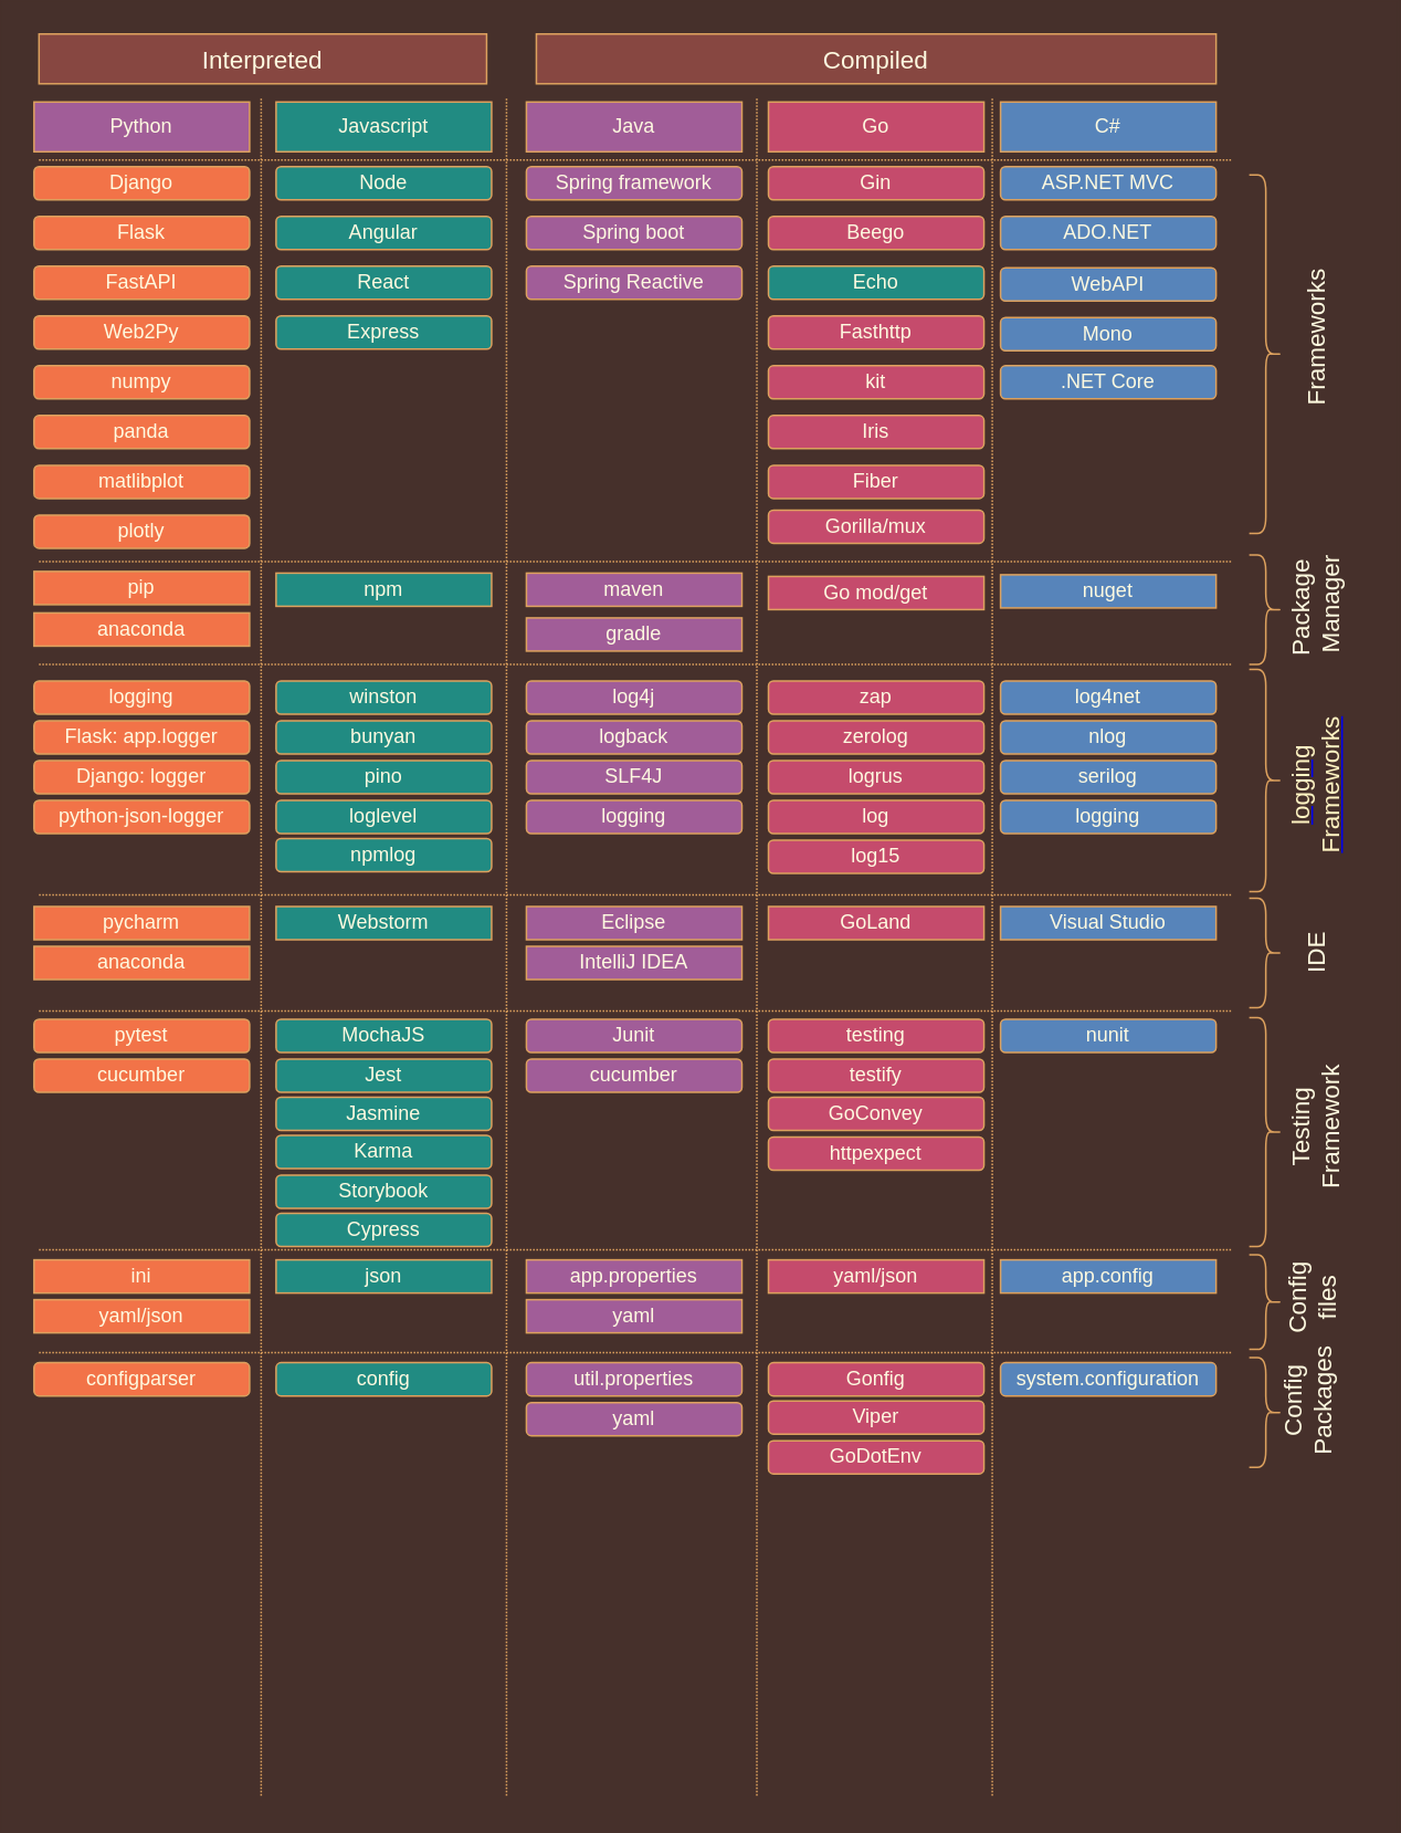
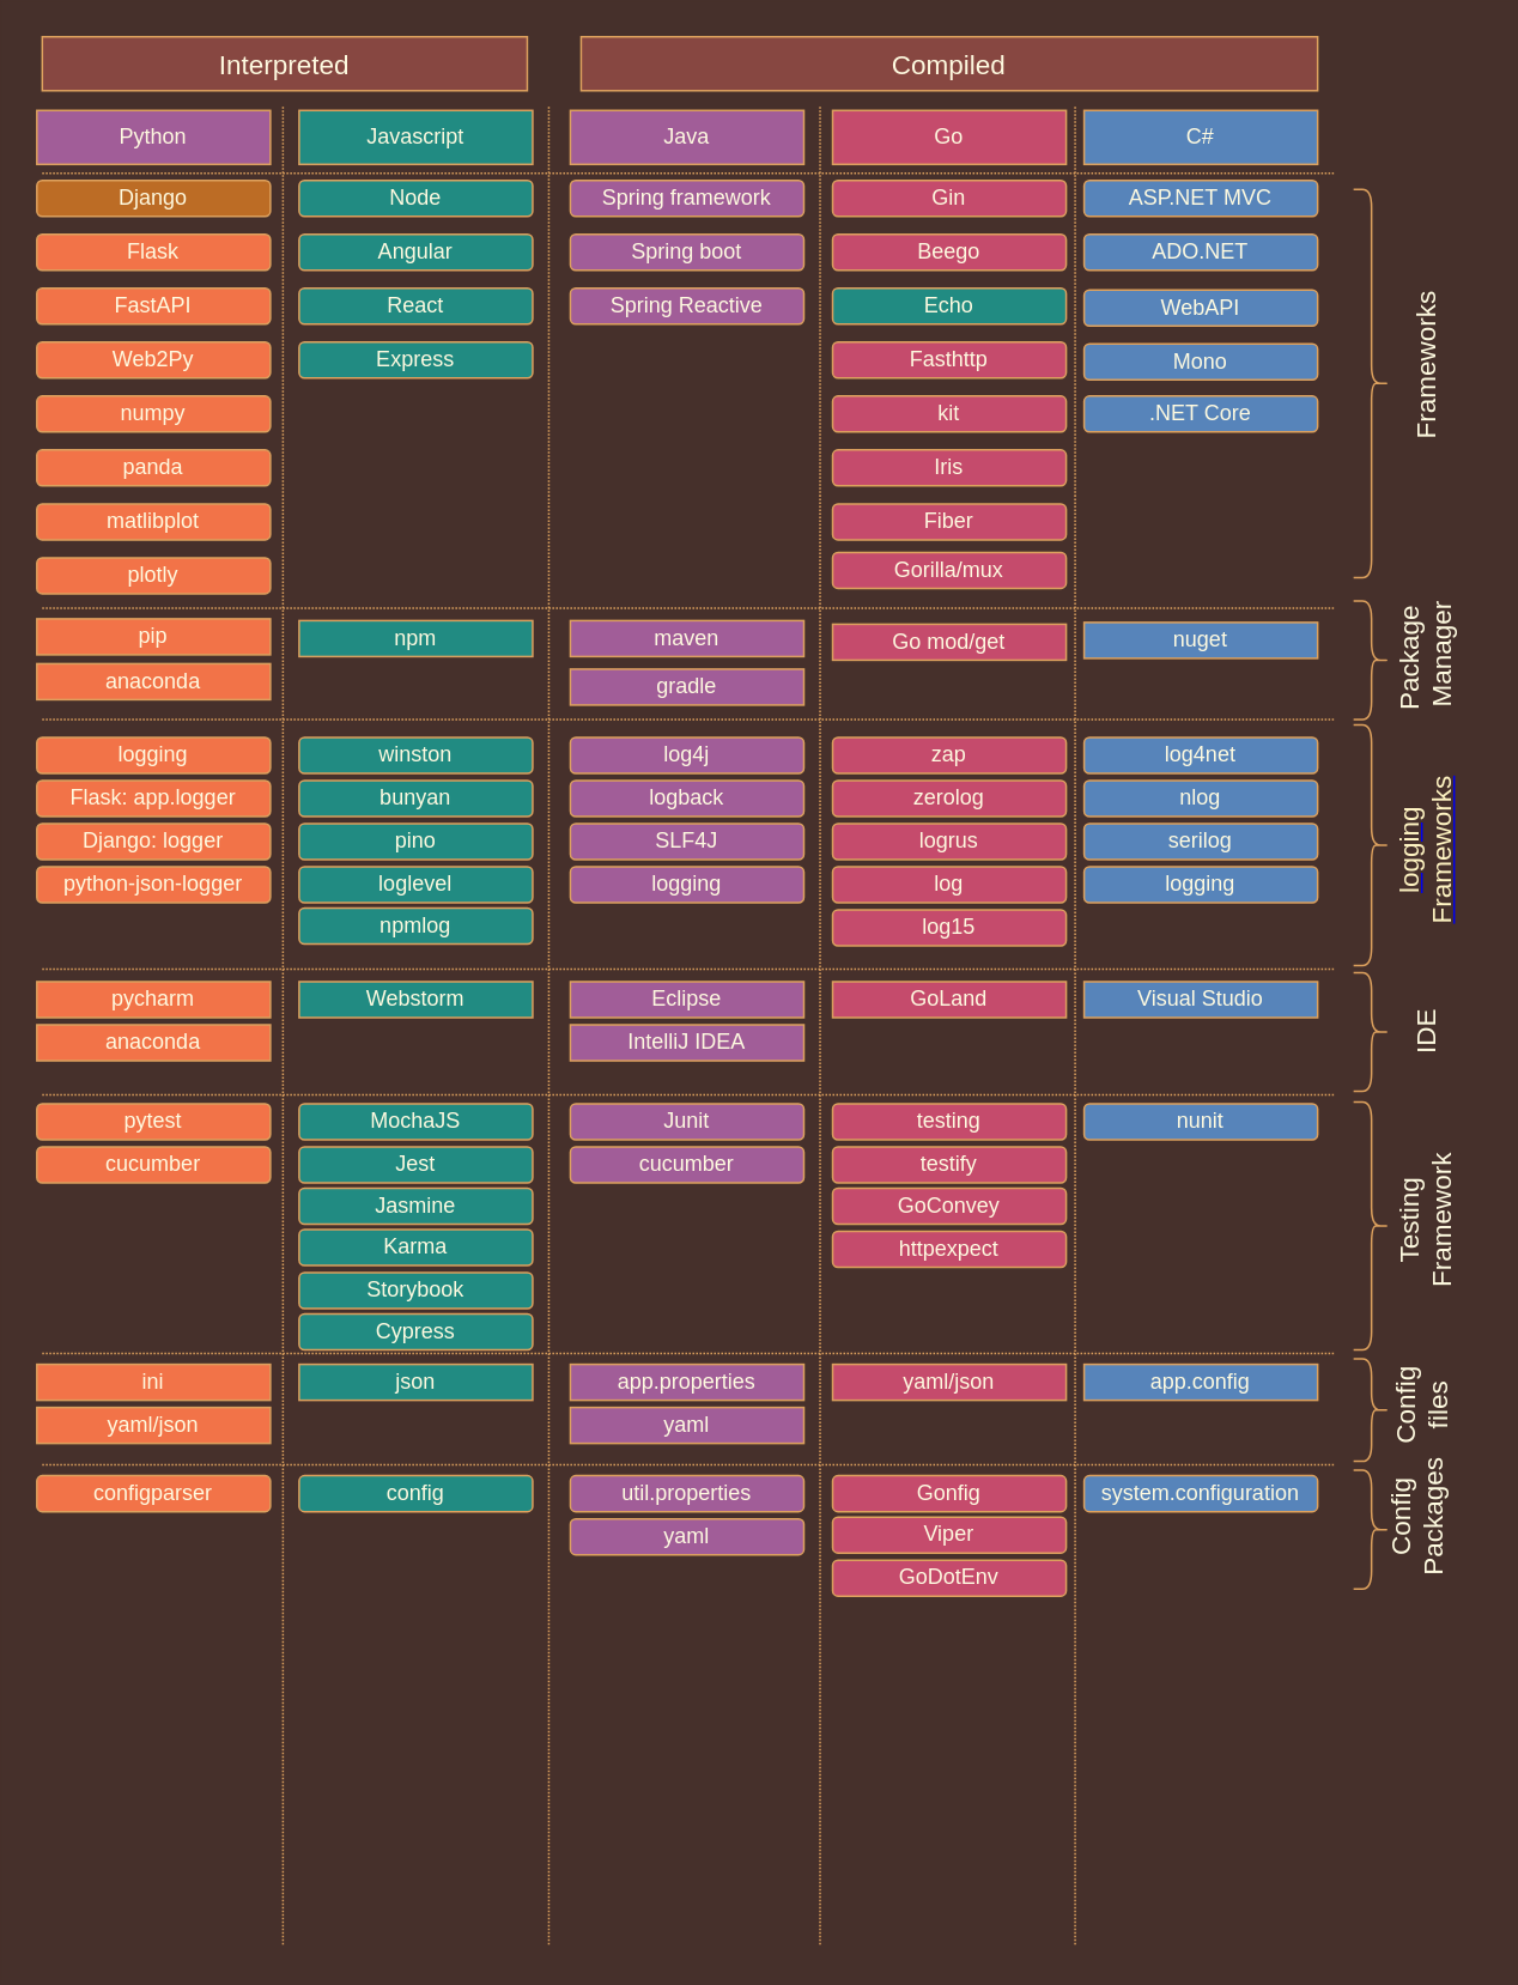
- <mxCell id="12" value="Django" style="rounded=1;whiteSpace=wrap;html=1;fontFamily=Helvetica;fontSize=12;fillColor=#F27348;strokeColor=#DDA15E;fontColor=#FEFAE0;" vertex="1" parent="1"><mxGeometry x="20" y="100" width="130" height="20" as="geometry" /></mxCell>
+ <mxCell id="12" value="Django" style="rounded=1;whiteSpace=wrap;html=1;fontFamily=Helvetica;fontSize=12;fillColor=#bc6c25;strokeColor=#DDA15E;fontColor=#FEFAE0;" vertex="1" parent="1"><mxGeometry x="20" y="100" width="130" height="20" as="geometry" /></mxCell>
